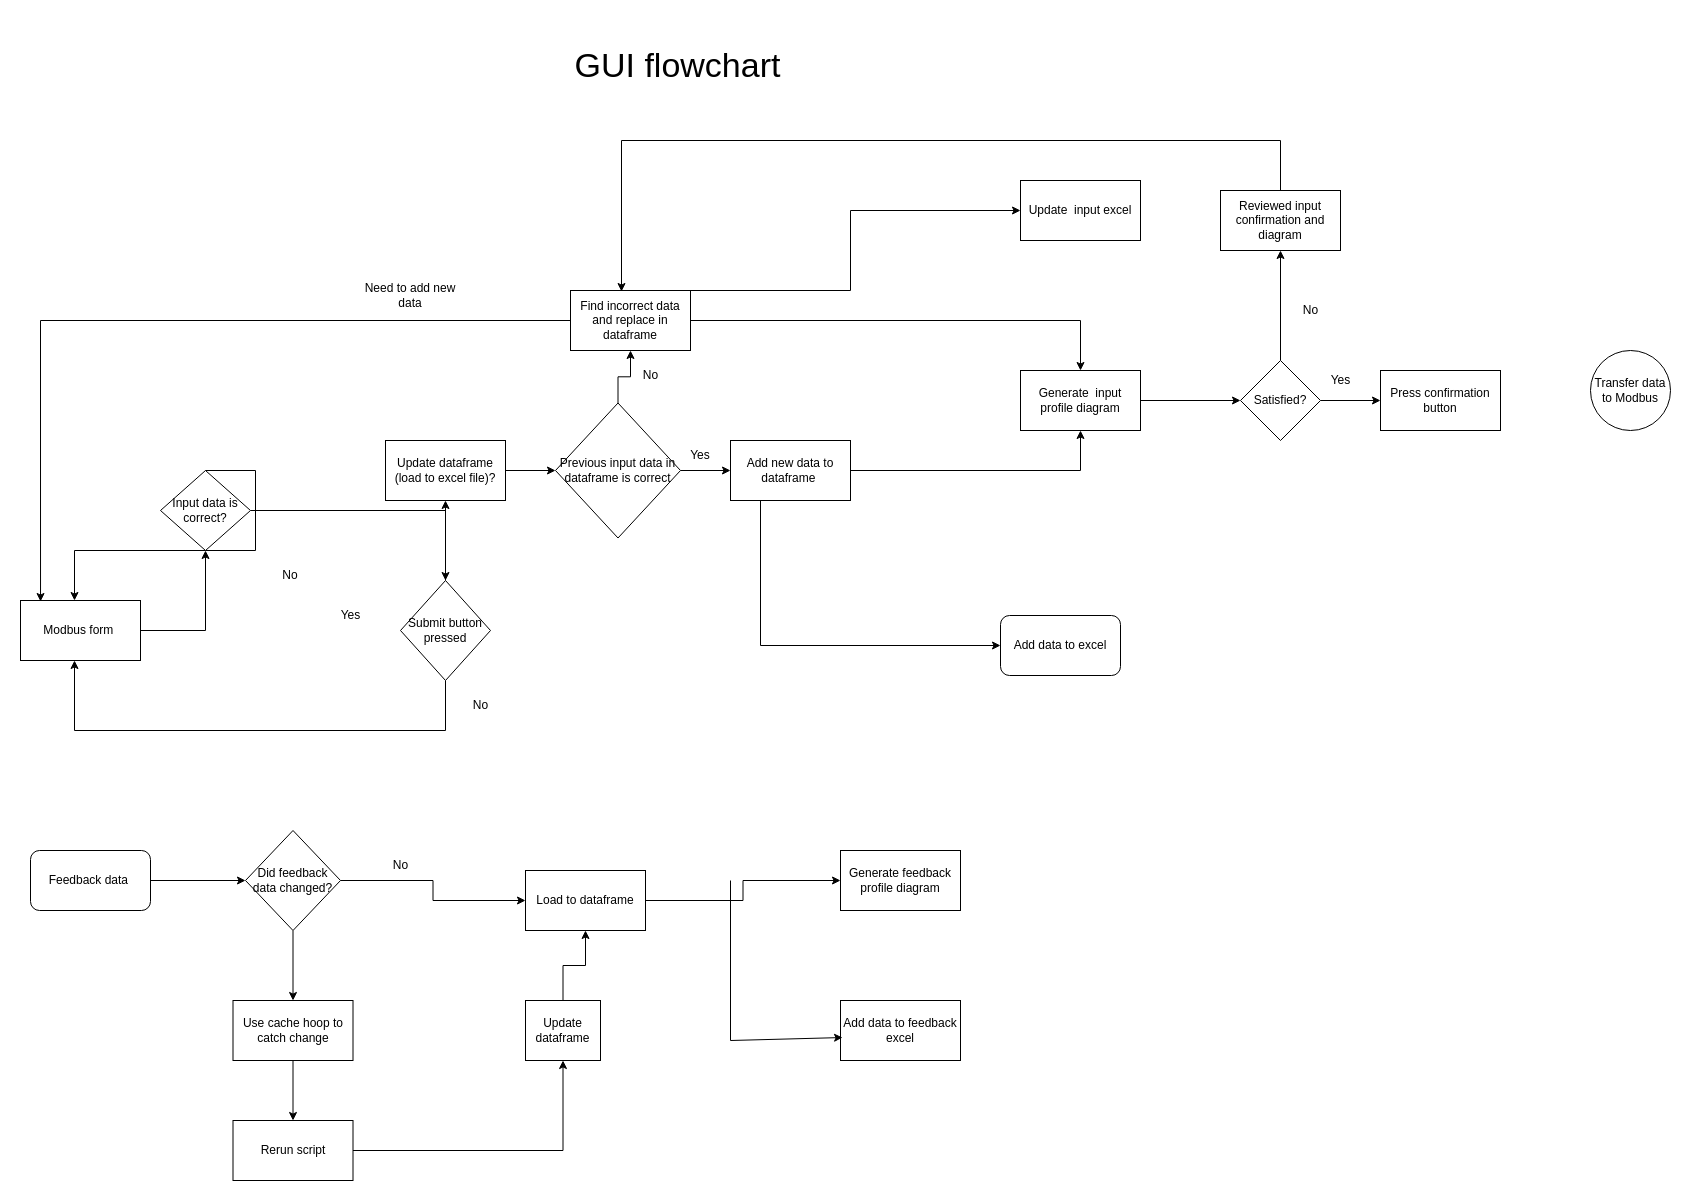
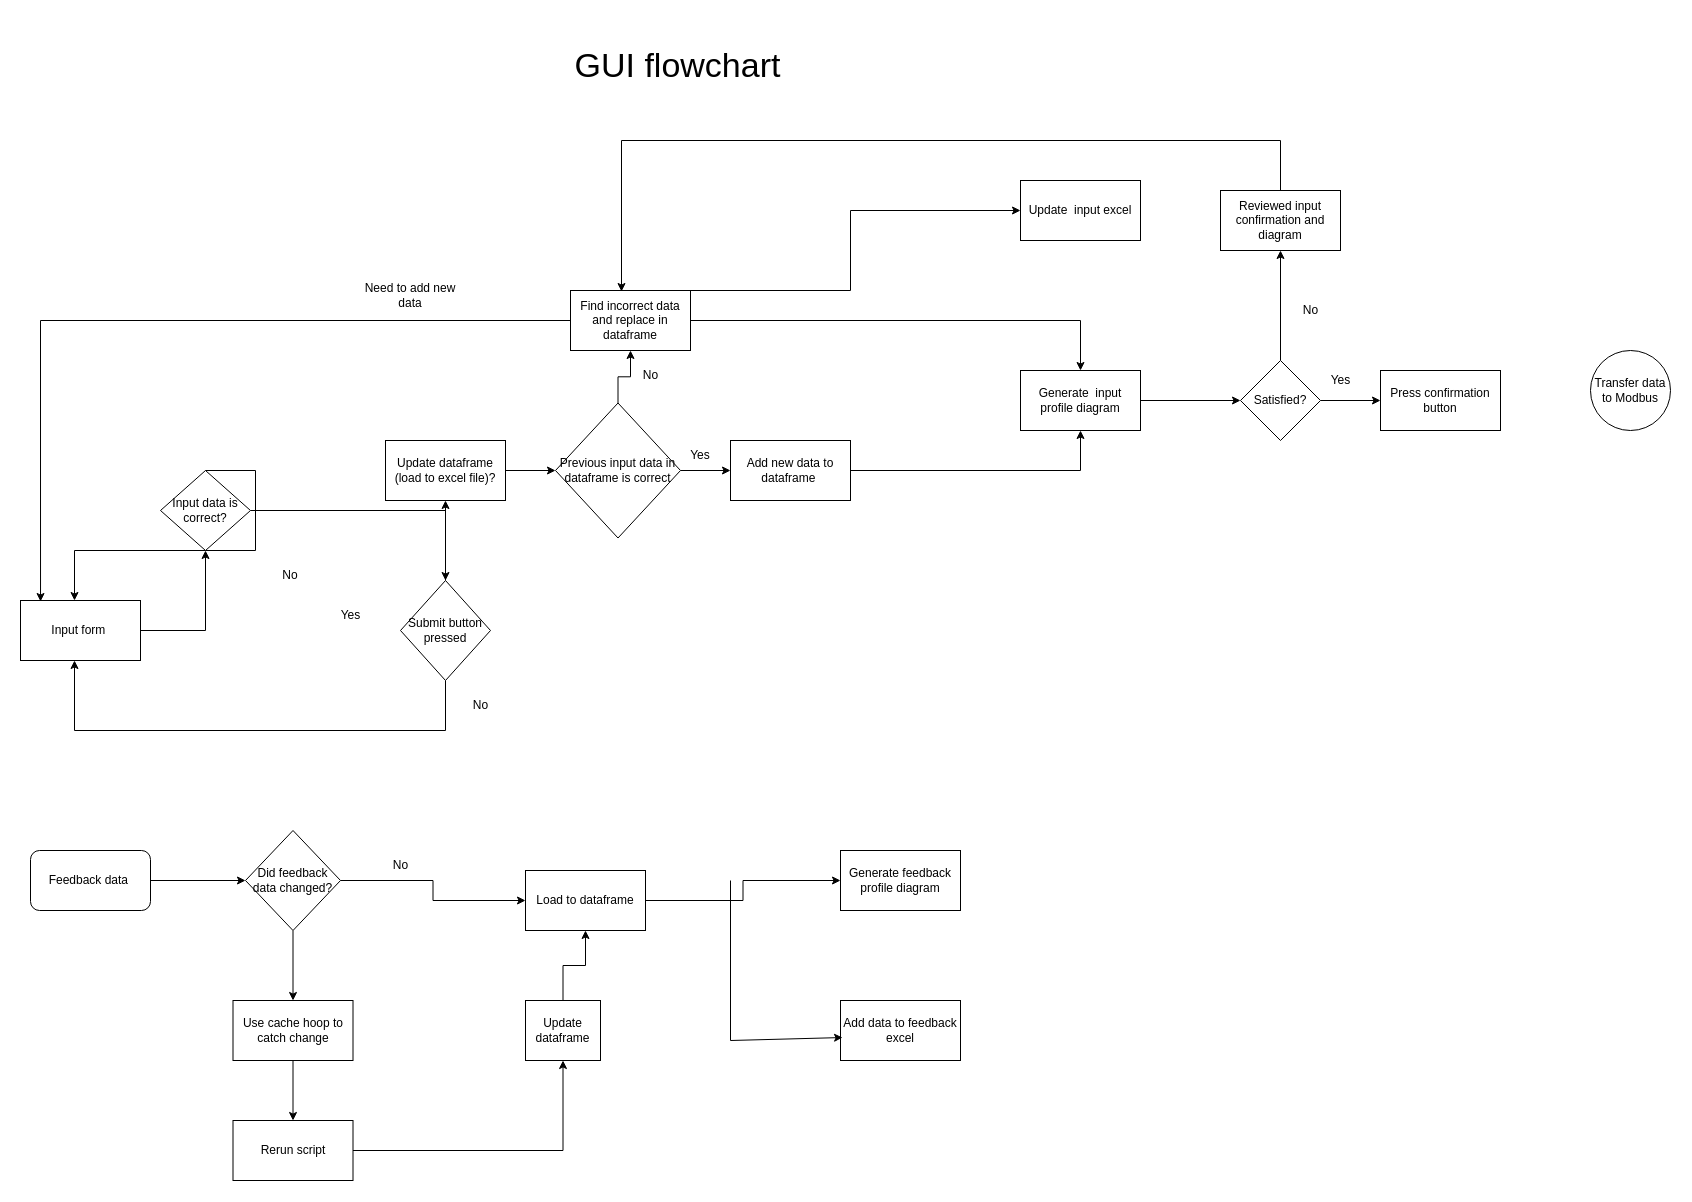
- <mxCell id="3" value="Modbus form&amp;nbsp;" style="rounded=0;whiteSpace=wrap;html=1;" vertex="1" parent="1"><mxGeometry x="20" y="600" width="120" height="60" as="geometry" /></mxCell>
+ <mxCell id="3" value="Input form&amp;nbsp;" style="rounded=0;whiteSpace=wrap;html=1;" vertex="1" parent="1"><mxGeometry x="20" y="600" width="120" height="60" as="geometry" /></mxCell>
- <mxCell id="13" style="edgeStyle=orthogonalEdgeStyle;rounded=0;orthogonalLoop=1;jettySize=auto;html=1;exitX=1;exitY=0.5;exitDx=0;exitDy=0;entryX=0;entryY=0.5;entryDx=0;entryDy=0;" edge="1" parent="1" source="15" target="16"><mxGeometry relative="1" as="geometry"><Array as="points"><mxPoint x="760" y="480" /><mxPoint x="760" y="645" /></Array></mxGeometry></mxCell>
- <mxCell id="16" value="Add data to excel" style="rounded=1;whiteSpace=wrap;html=1;" vertex="1" parent="1"><mxGeometry x="1000" y="615" width="120" height="60" as="geometry" /></mxCell>
